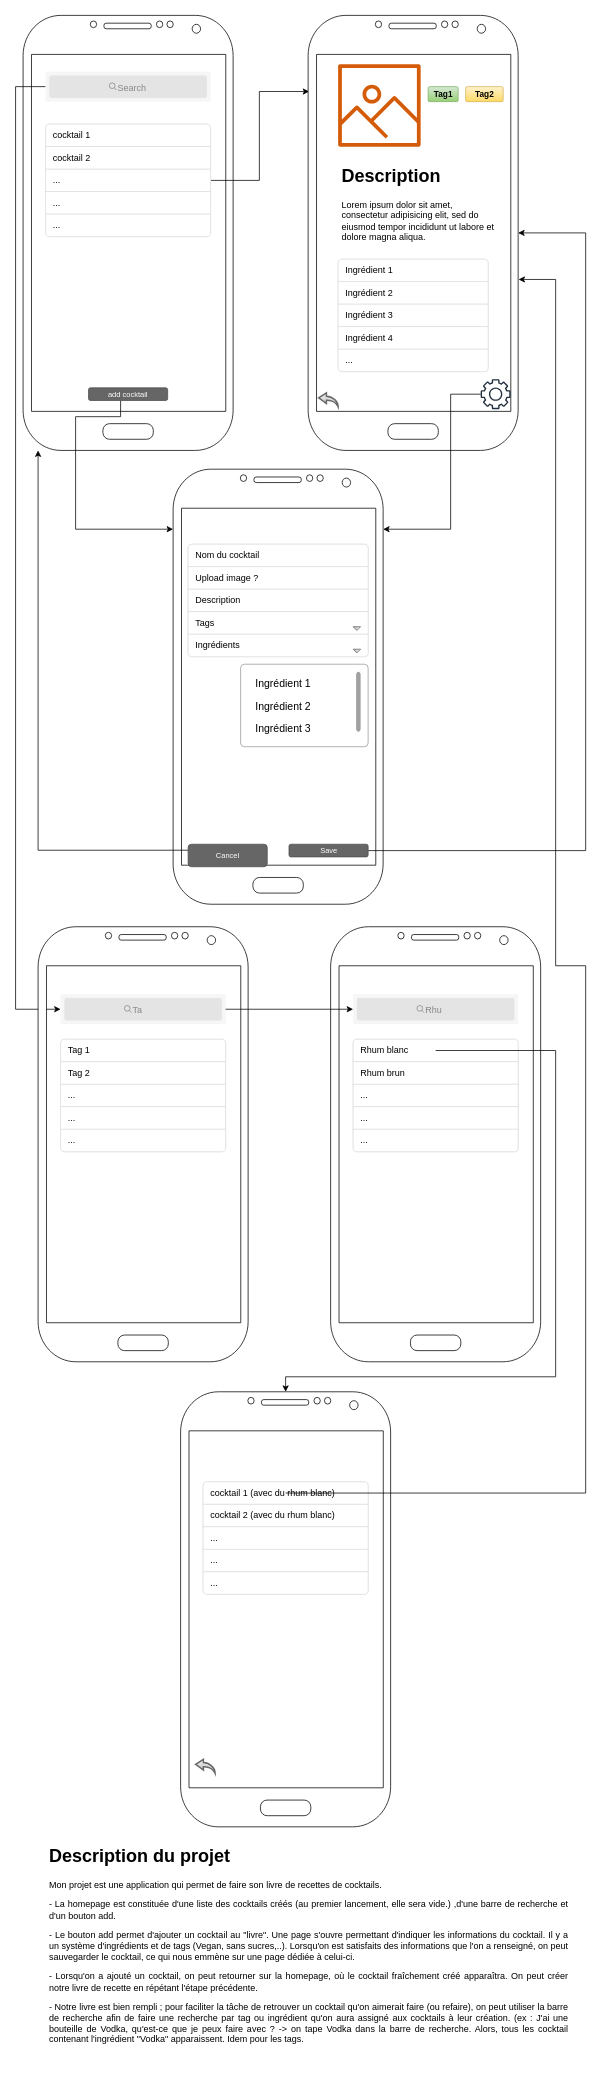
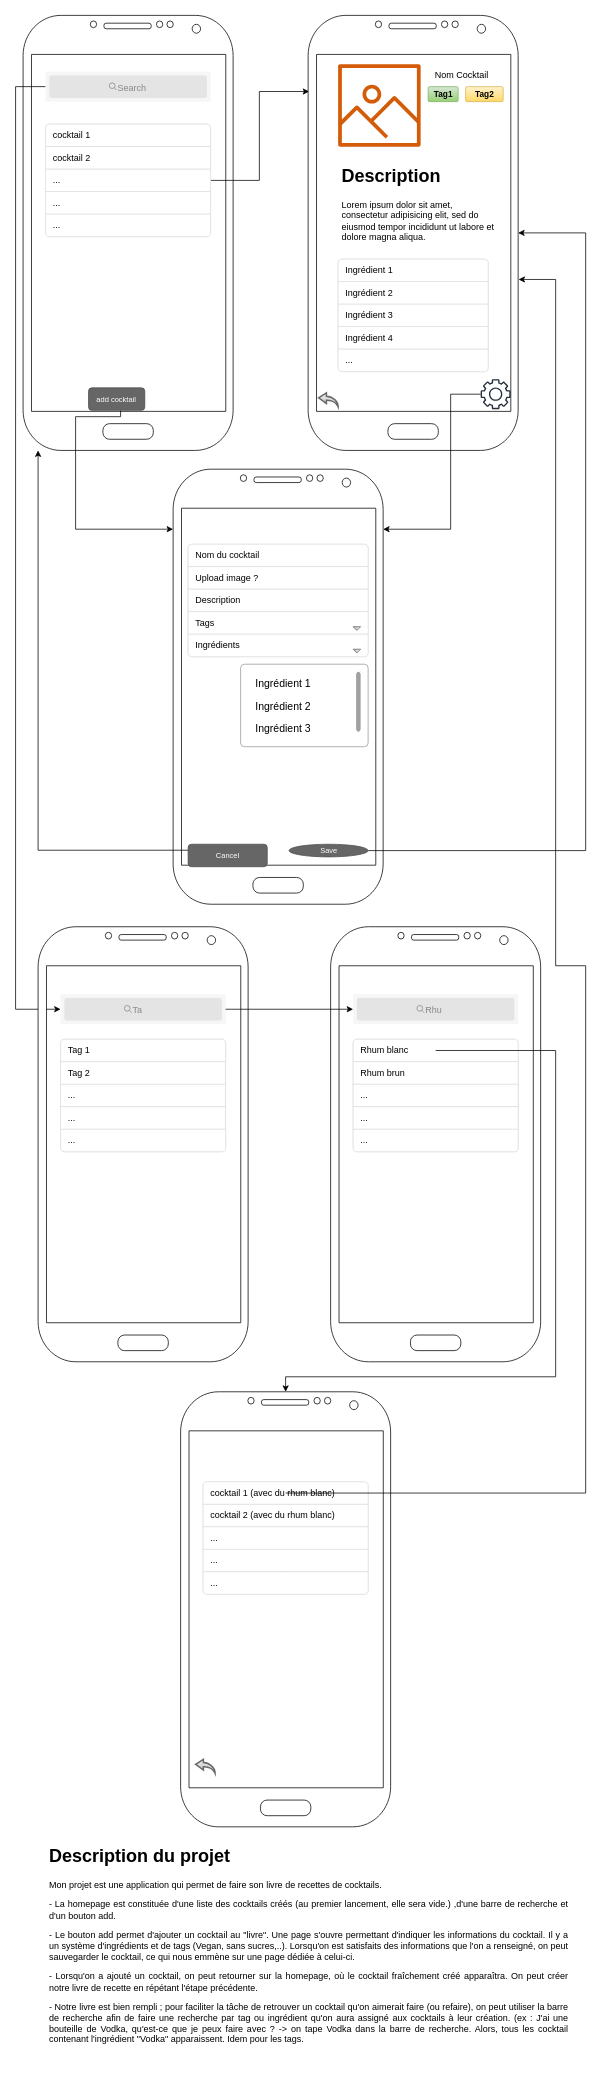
+ <mxCell id="20" value="Nom Cocktail" style="text;html=1;strokeColor=none;fillColor=none;align=center;verticalAlign=middle;whiteSpace=wrap;rounded=0;" parent="1" vertex="1"><mxGeometry x="570" y="85" width="90" height="30" as="geometry" /></mxCell>
- <mxCell id="4" value="add cocktail" style="rounded=1;html=1;shadow=0;dashed=0;whiteSpace=wrap;fontSize=10;fillColor=#666666;align=center;strokeColor=#4D4D4D;fontColor=#ffffff;" parent="1" vertex="1"><mxGeometry x="117.25" y="516.56" width="105.5" height="16.88" as="geometry" /></mxCell>
+ <mxCell id="4" value="add cocktail" style="rounded=1;html=1;shadow=0;dashed=0;whiteSpace=wrap;fontSize=10;fillColor=#666666;align=center;strokeColor=#4D4D4D;fontColor=#ffffff;" parent="1" vertex="1"><mxGeometry x="117.25" y="516.56" width="75" height="30" as="geometry" /></mxCell>
- <mxCell id="39" value="Save" style="rounded=1;html=1;shadow=0;dashed=0;whiteSpace=wrap;fontSize=10;fillColor=#666666;align=center;strokeColor=#4D4D4D;fontColor=#ffffff;" parent="1" vertex="1"><mxGeometry x="384.5" y="1125" width="105.5" height="16.88" as="geometry" /></mxCell>
+ <mxCell id="39" value="Save" style="ellipse;html=1;shadow=0;dashed=0;whiteSpace=wrap;fontSize=10;fillColor=#666666;align=center;strokeColor=#4D4D4D;fontColor=#ffffff;" parent="1" vertex="1"><mxGeometry x="384.5" y="1125" width="105.5" height="16.88" as="geometry" /></mxCell>
